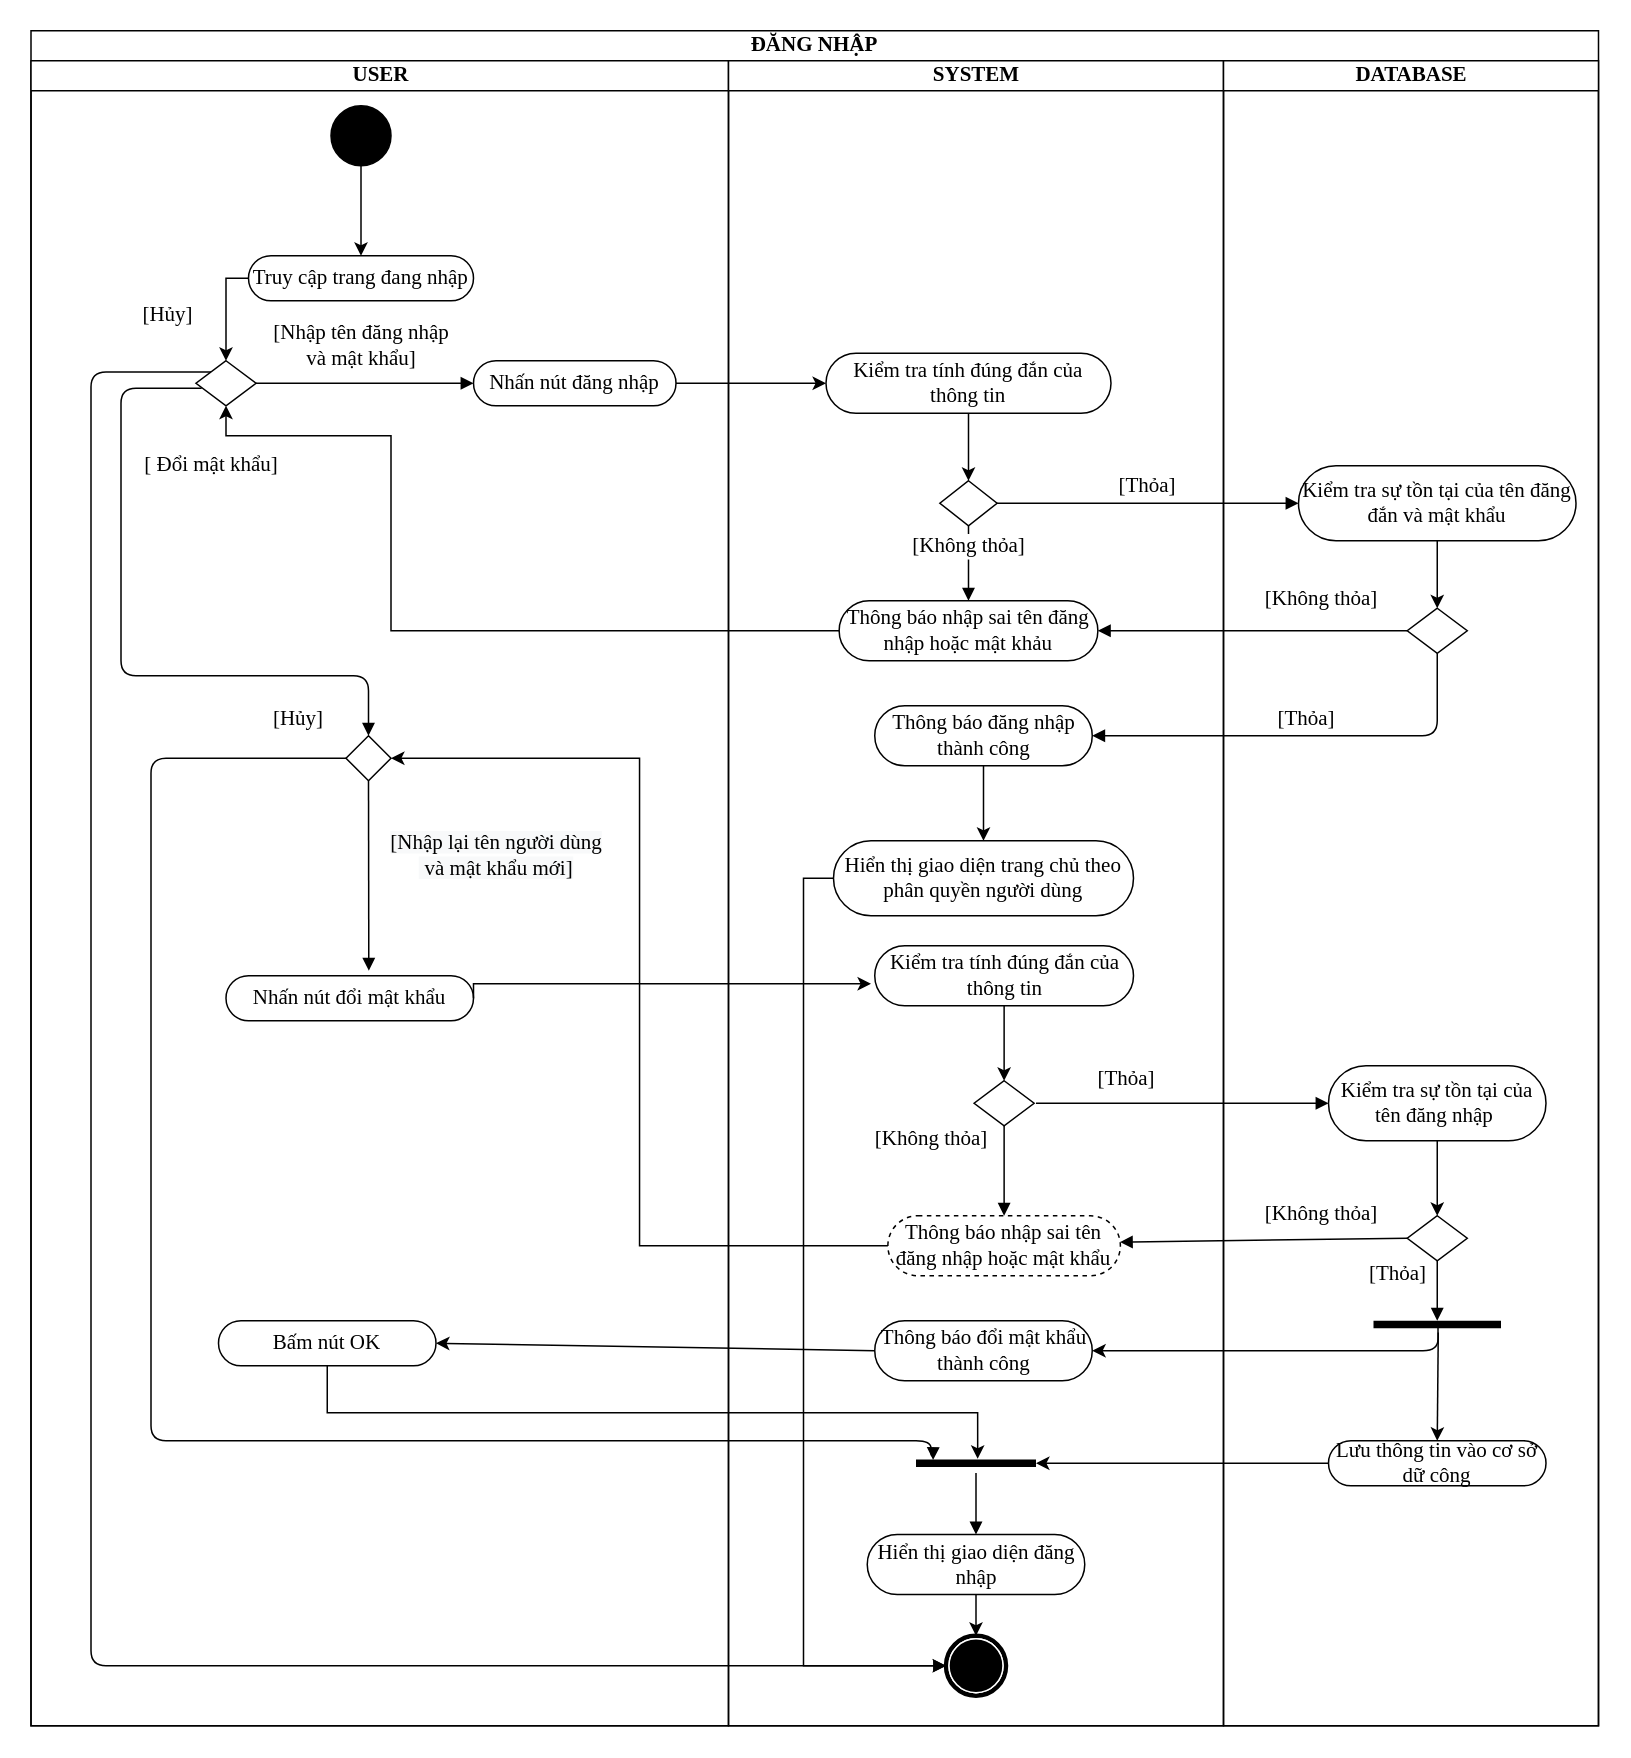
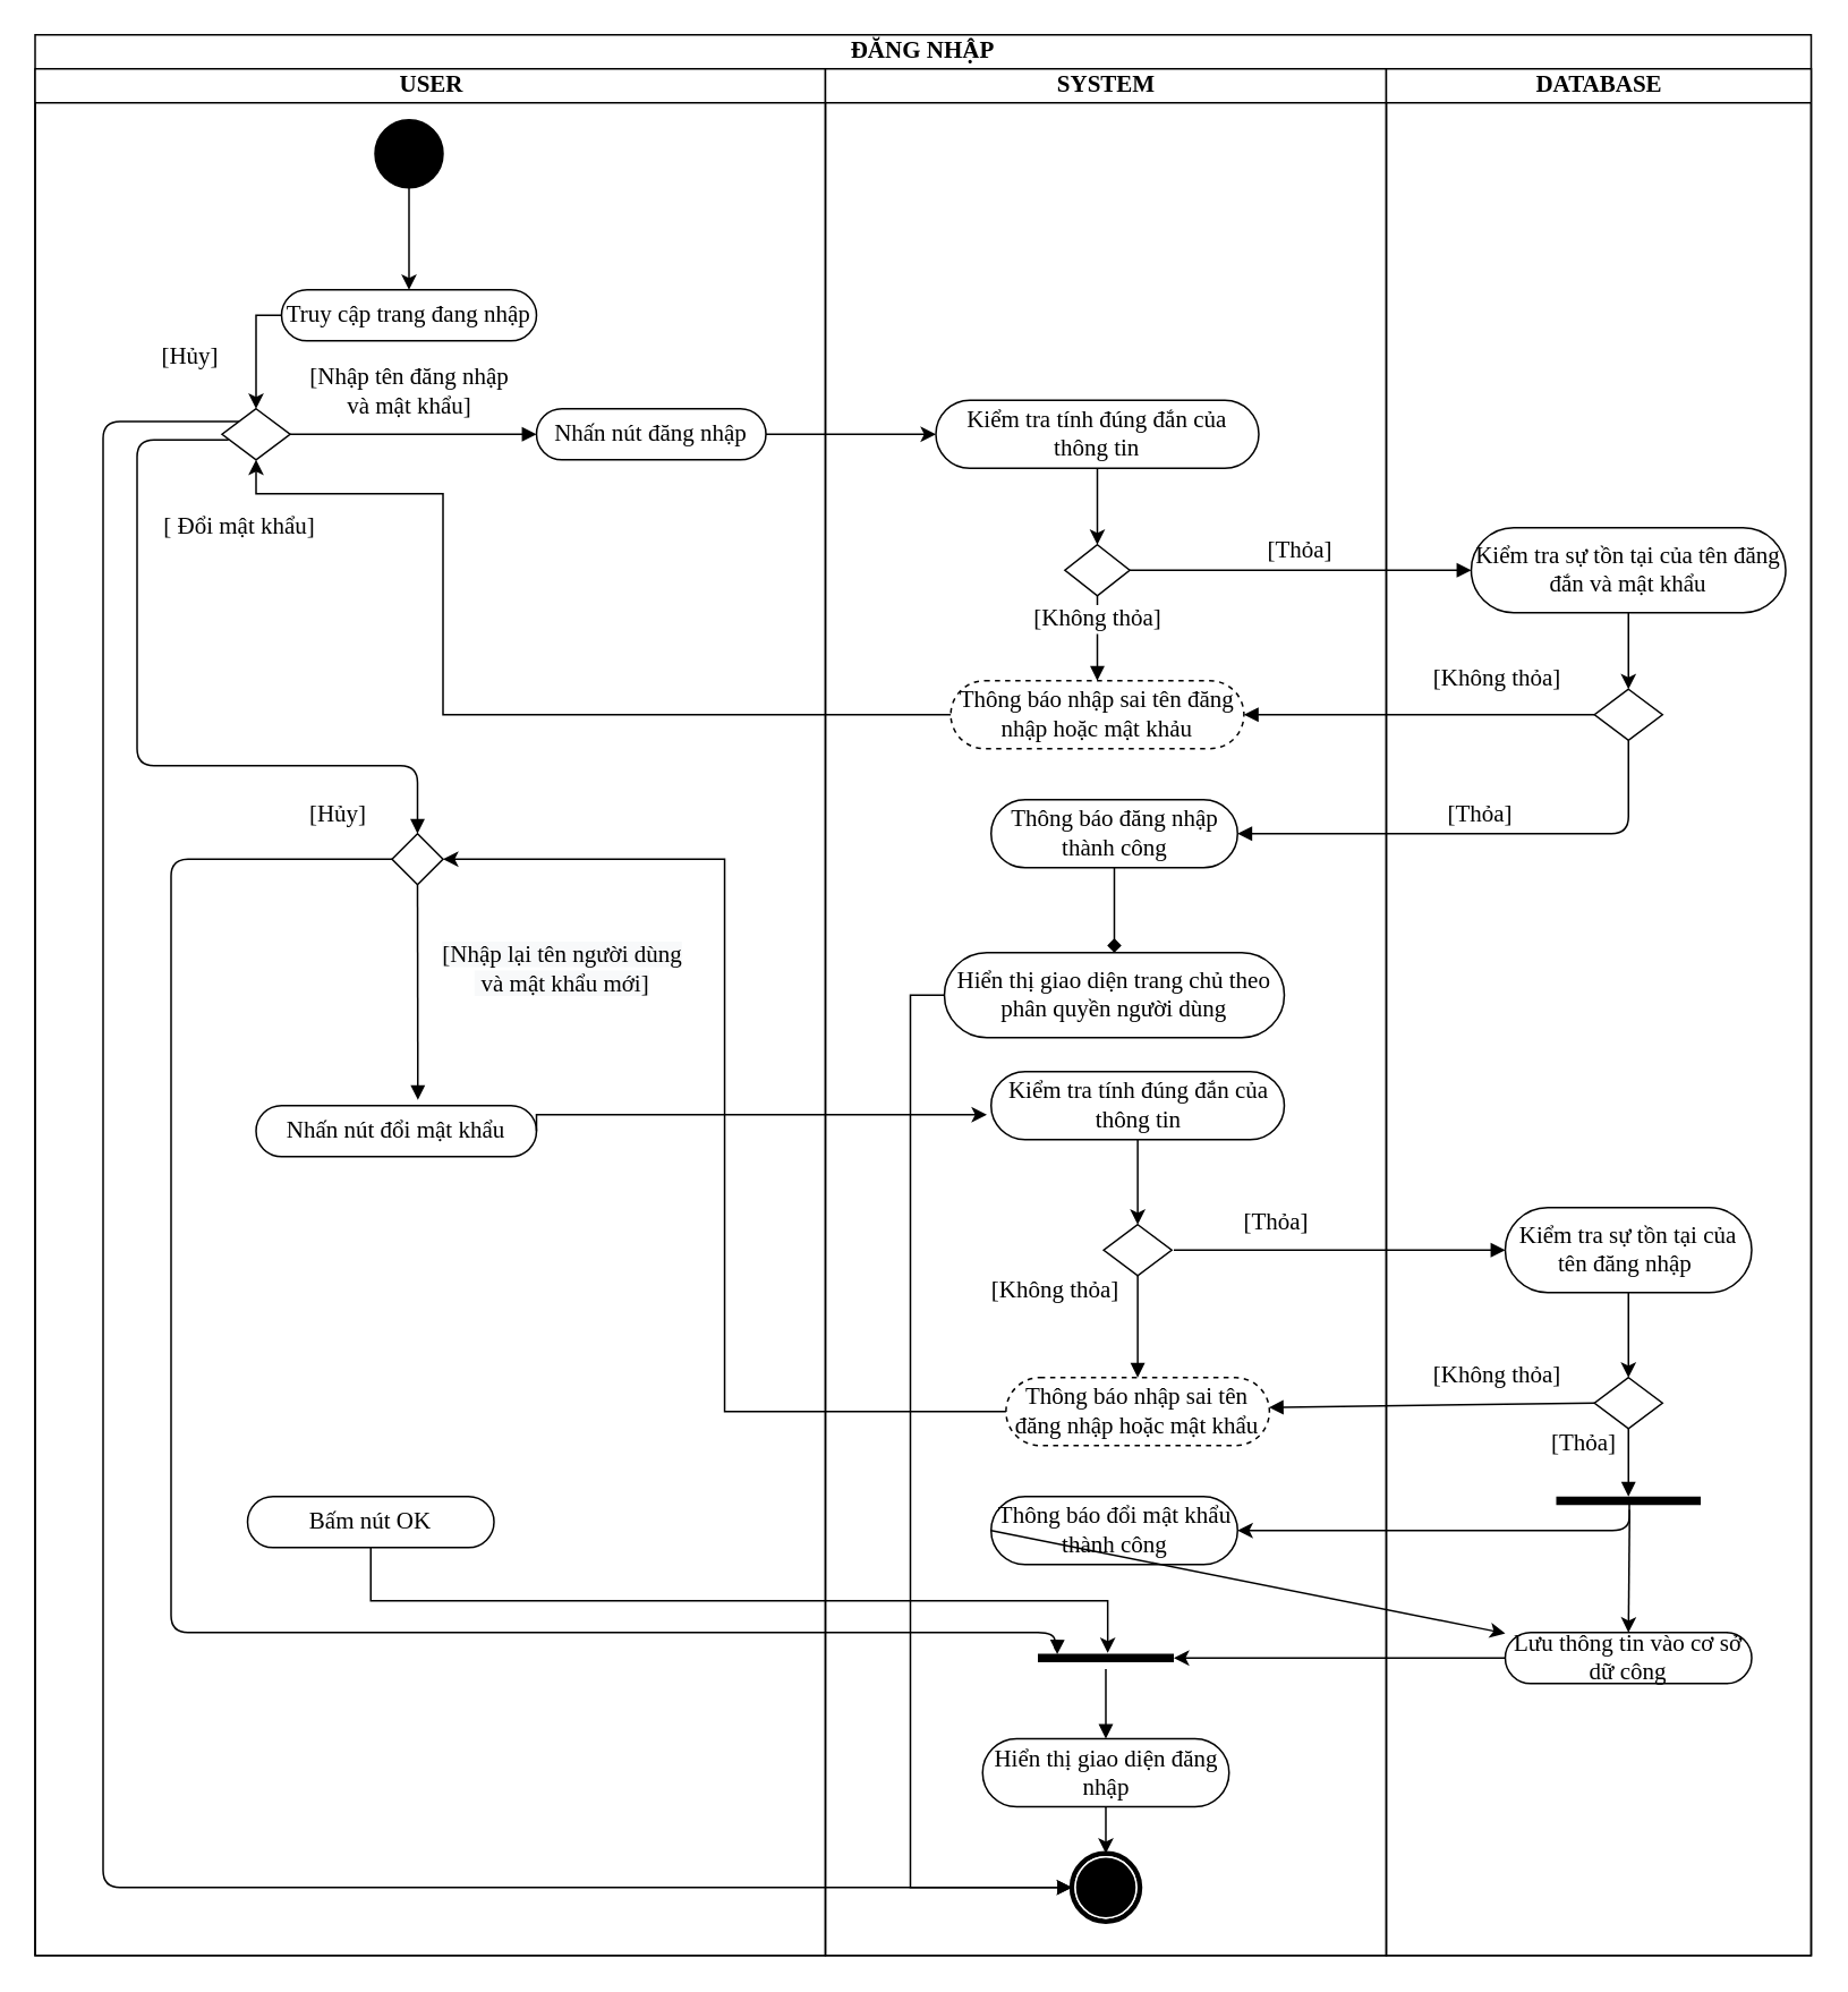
- <mxCell id="25" value="Thông báo nhập sai tên đăng nhập hoặc mật khảu" style="rounded=1;whiteSpace=wrap;html=1;shadow=0;comic=0;labelBackgroundColor=none;strokeWidth=1;fontFamily=Times New Roman;fontSize=14;align=center;arcSize=50;" vertex="1" parent="16"><mxGeometry x="73.76" y="360" width="172.49" height="40" as="geometry" /></mxCell>
+ <mxCell id="25" value="Thông báo nhập sai tên đăng nhập hoặc mật khảu" style="rounded=1;whiteSpace=wrap;html=1;shadow=0;comic=0;labelBackgroundColor=none;strokeWidth=1;fontFamily=Times New Roman;fontSize=14;align=center;arcSize=50;dashed=1;" vertex="1" parent="16"><mxGeometry x="73.76" y="360" width="172.49" height="40" as="geometry" /></mxCell>
- <mxCell id="20" style="edgeStyle=orthogonalEdgeStyle;rounded=0;orthogonalLoop=1;jettySize=auto;html=1;exitX=0.5;exitY=1;exitDx=0;exitDy=0;fontFamily=Times New Roman;fontSize=14;" edge="1" parent="16" source="21" target="23"><mxGeometry relative="1" as="geometry" /></mxCell>
+ <mxCell id="20" style="edgeStyle=orthogonalEdgeStyle;rounded=0;orthogonalLoop=1;jettySize=auto;html=1;exitX=0.5;exitY=1;exitDx=0;exitDy=0;fontFamily=Times New Roman;fontSize=14;endArrow=diamond;" edge="1" parent="16" source="21" target="23"><mxGeometry relative="1" as="geometry" /></mxCell>
- <mxCell id="55" style="rounded=0;orthogonalLoop=1;jettySize=auto;html=1;exitX=0;exitY=0.5;exitDx=0;exitDy=0;entryX=1;entryY=0.5;entryDx=0;entryDy=0;fontFamily=Times New Roman;fontSize=14;" edge="1" parent="2" source="24" target="11"><mxGeometry relative="1" as="geometry" /></mxCell>
+ <mxCell id="55" style="rounded=0;orthogonalLoop=1;jettySize=auto;html=1;exitX=0;exitY=0.5;exitDx=0;exitDy=0;fontFamily=Times New Roman;fontSize=14;" edge="1" parent="2" source="24" target="49"><mxGeometry relative="1" as="geometry" /></mxCell>
